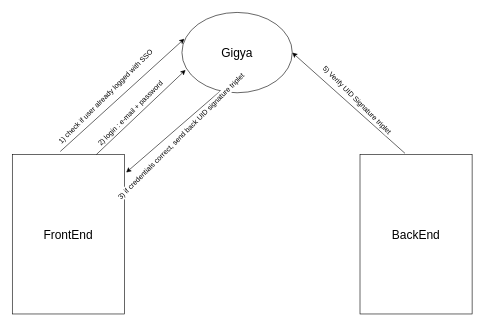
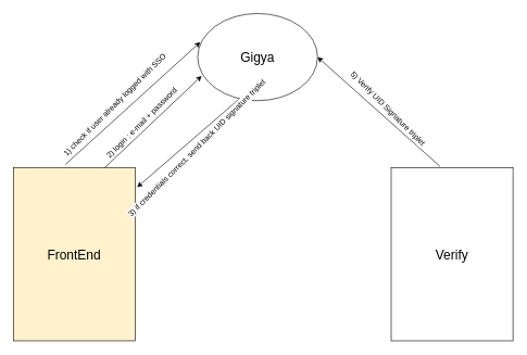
- <mxCell id="2" value="&lt;font style=&quot;font-size: 20px&quot;&gt;FrontEnd&lt;/font&gt;" style="rounded=0;whiteSpace=wrap;html=1;" vertex="1" parent="1"><mxGeometry x="20" y="257" width="187" height="266" as="geometry" /></mxCell>
+ <mxCell id="2" value="&lt;font style=&quot;font-size: 20px&quot;&gt;FrontEnd&lt;/font&gt;" style="rounded=0;whiteSpace=wrap;html=1;fillColor=#fff2cc;" vertex="1" parent="1"><mxGeometry x="20" y="257" width="187" height="266" as="geometry" /></mxCell>
- <mxCell id="10" value="&lt;font style=&quot;font-size: 20px&quot;&gt;BackEnd&lt;/font&gt;" style="rounded=0;whiteSpace=wrap;html=1;" vertex="1" parent="1"><mxGeometry x="600" y="257" width="187" height="266" as="geometry" /></mxCell>
+ <mxCell id="10" value="&lt;font style=&quot;font-size: 20px&quot;&gt;Verify&lt;/font&gt;" style="rounded=0;whiteSpace=wrap;html=1;" vertex="1" parent="1"><mxGeometry x="600" y="257" width="187" height="266" as="geometry" /></mxCell>
